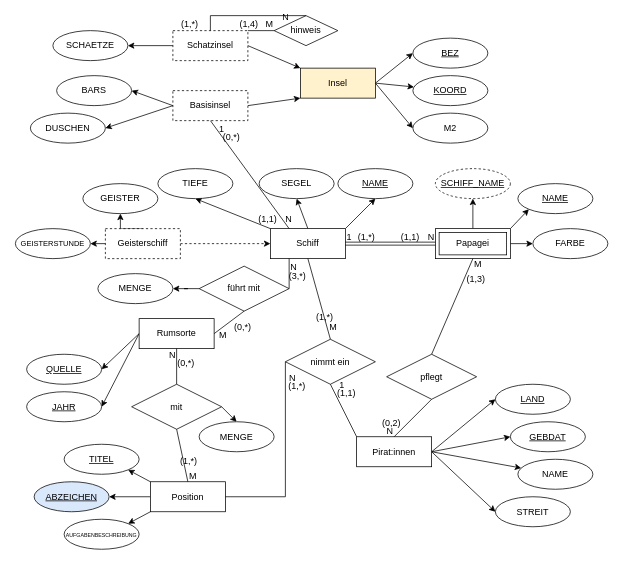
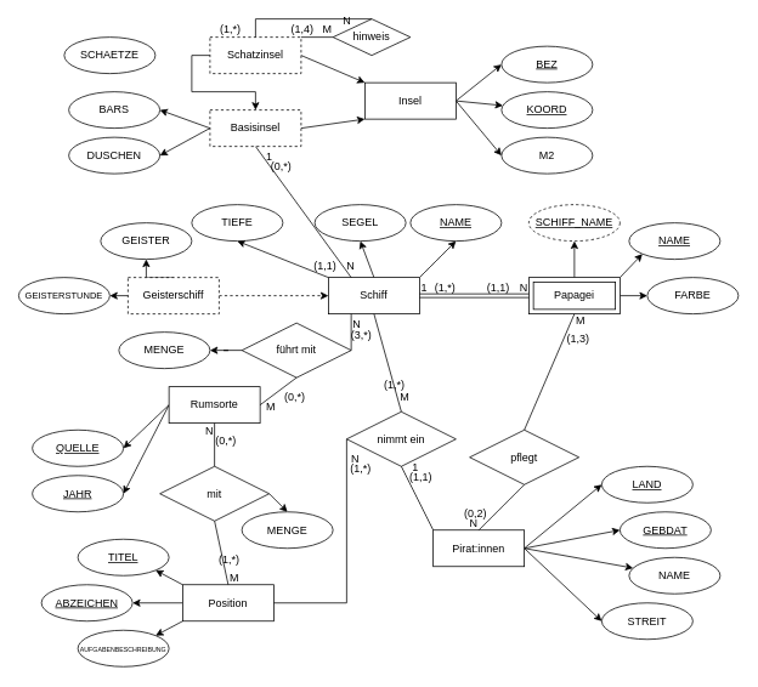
- <mxCell id="81" style="edgeStyle=orthogonalEdgeStyle;rounded=0;orthogonalLoop=1;jettySize=auto;html=1;exitX=0;exitY=0.5;exitDx=0;exitDy=0;" edge="1" parent="1" source="82" target="93"><mxGeometry relative="1" as="geometry" /></mxCell>
+ <mxCell id="81" style="edgeStyle=orthogonalEdgeStyle;rounded=0;orthogonalLoop=1;jettySize=auto;html=1;exitX=0;exitY=0.5;exitDx=0;exitDy=0;" edge="1" parent="1" source="82" target="86"><mxGeometry relative="1" as="geometry" /></mxCell>
- <mxCell id="77" value="Insel" style="whiteSpace=wrap;html=1;align=center;fillColor=#fff2cc;" vertex="1" parent="1"><mxGeometry x="400" y="90" width="100" height="40" as="geometry" /></mxCell>
+ <mxCell id="77" value="Insel" style="whiteSpace=wrap;html=1;align=center;" vertex="1" parent="1"><mxGeometry x="400" y="90" width="100" height="40" as="geometry" /></mxCell>
- <mxCell id="89" value="DUSCHEN" style="ellipse;whiteSpace=wrap;html=1;align=center;" vertex="1" parent="1"><mxGeometry x="40" y="150" width="100" height="40" as="geometry" /></mxCell>
+ <mxCell id="89" value="DUSCHEN" style="ellipse;whiteSpace=wrap;html=1;align=center;" vertex="1" parent="1"><mxGeometry x="75" y="150" width="100" height="40" as="geometry" /></mxCell>
- <mxCell id="42" value="ABZEICHEN" style="ellipse;whiteSpace=wrap;html=1;align=center;fontStyle=4;fillColor=#dae8fc;" vertex="1" parent="1"><mxGeometry x="45" y="641.5" width="100" height="40" as="geometry" /></mxCell>
+ <mxCell id="42" value="ABZEICHEN" style="ellipse;whiteSpace=wrap;html=1;align=center;fontStyle=4;" vertex="1" parent="1"><mxGeometry x="45" y="641.5" width="100" height="40" as="geometry" /></mxCell>
